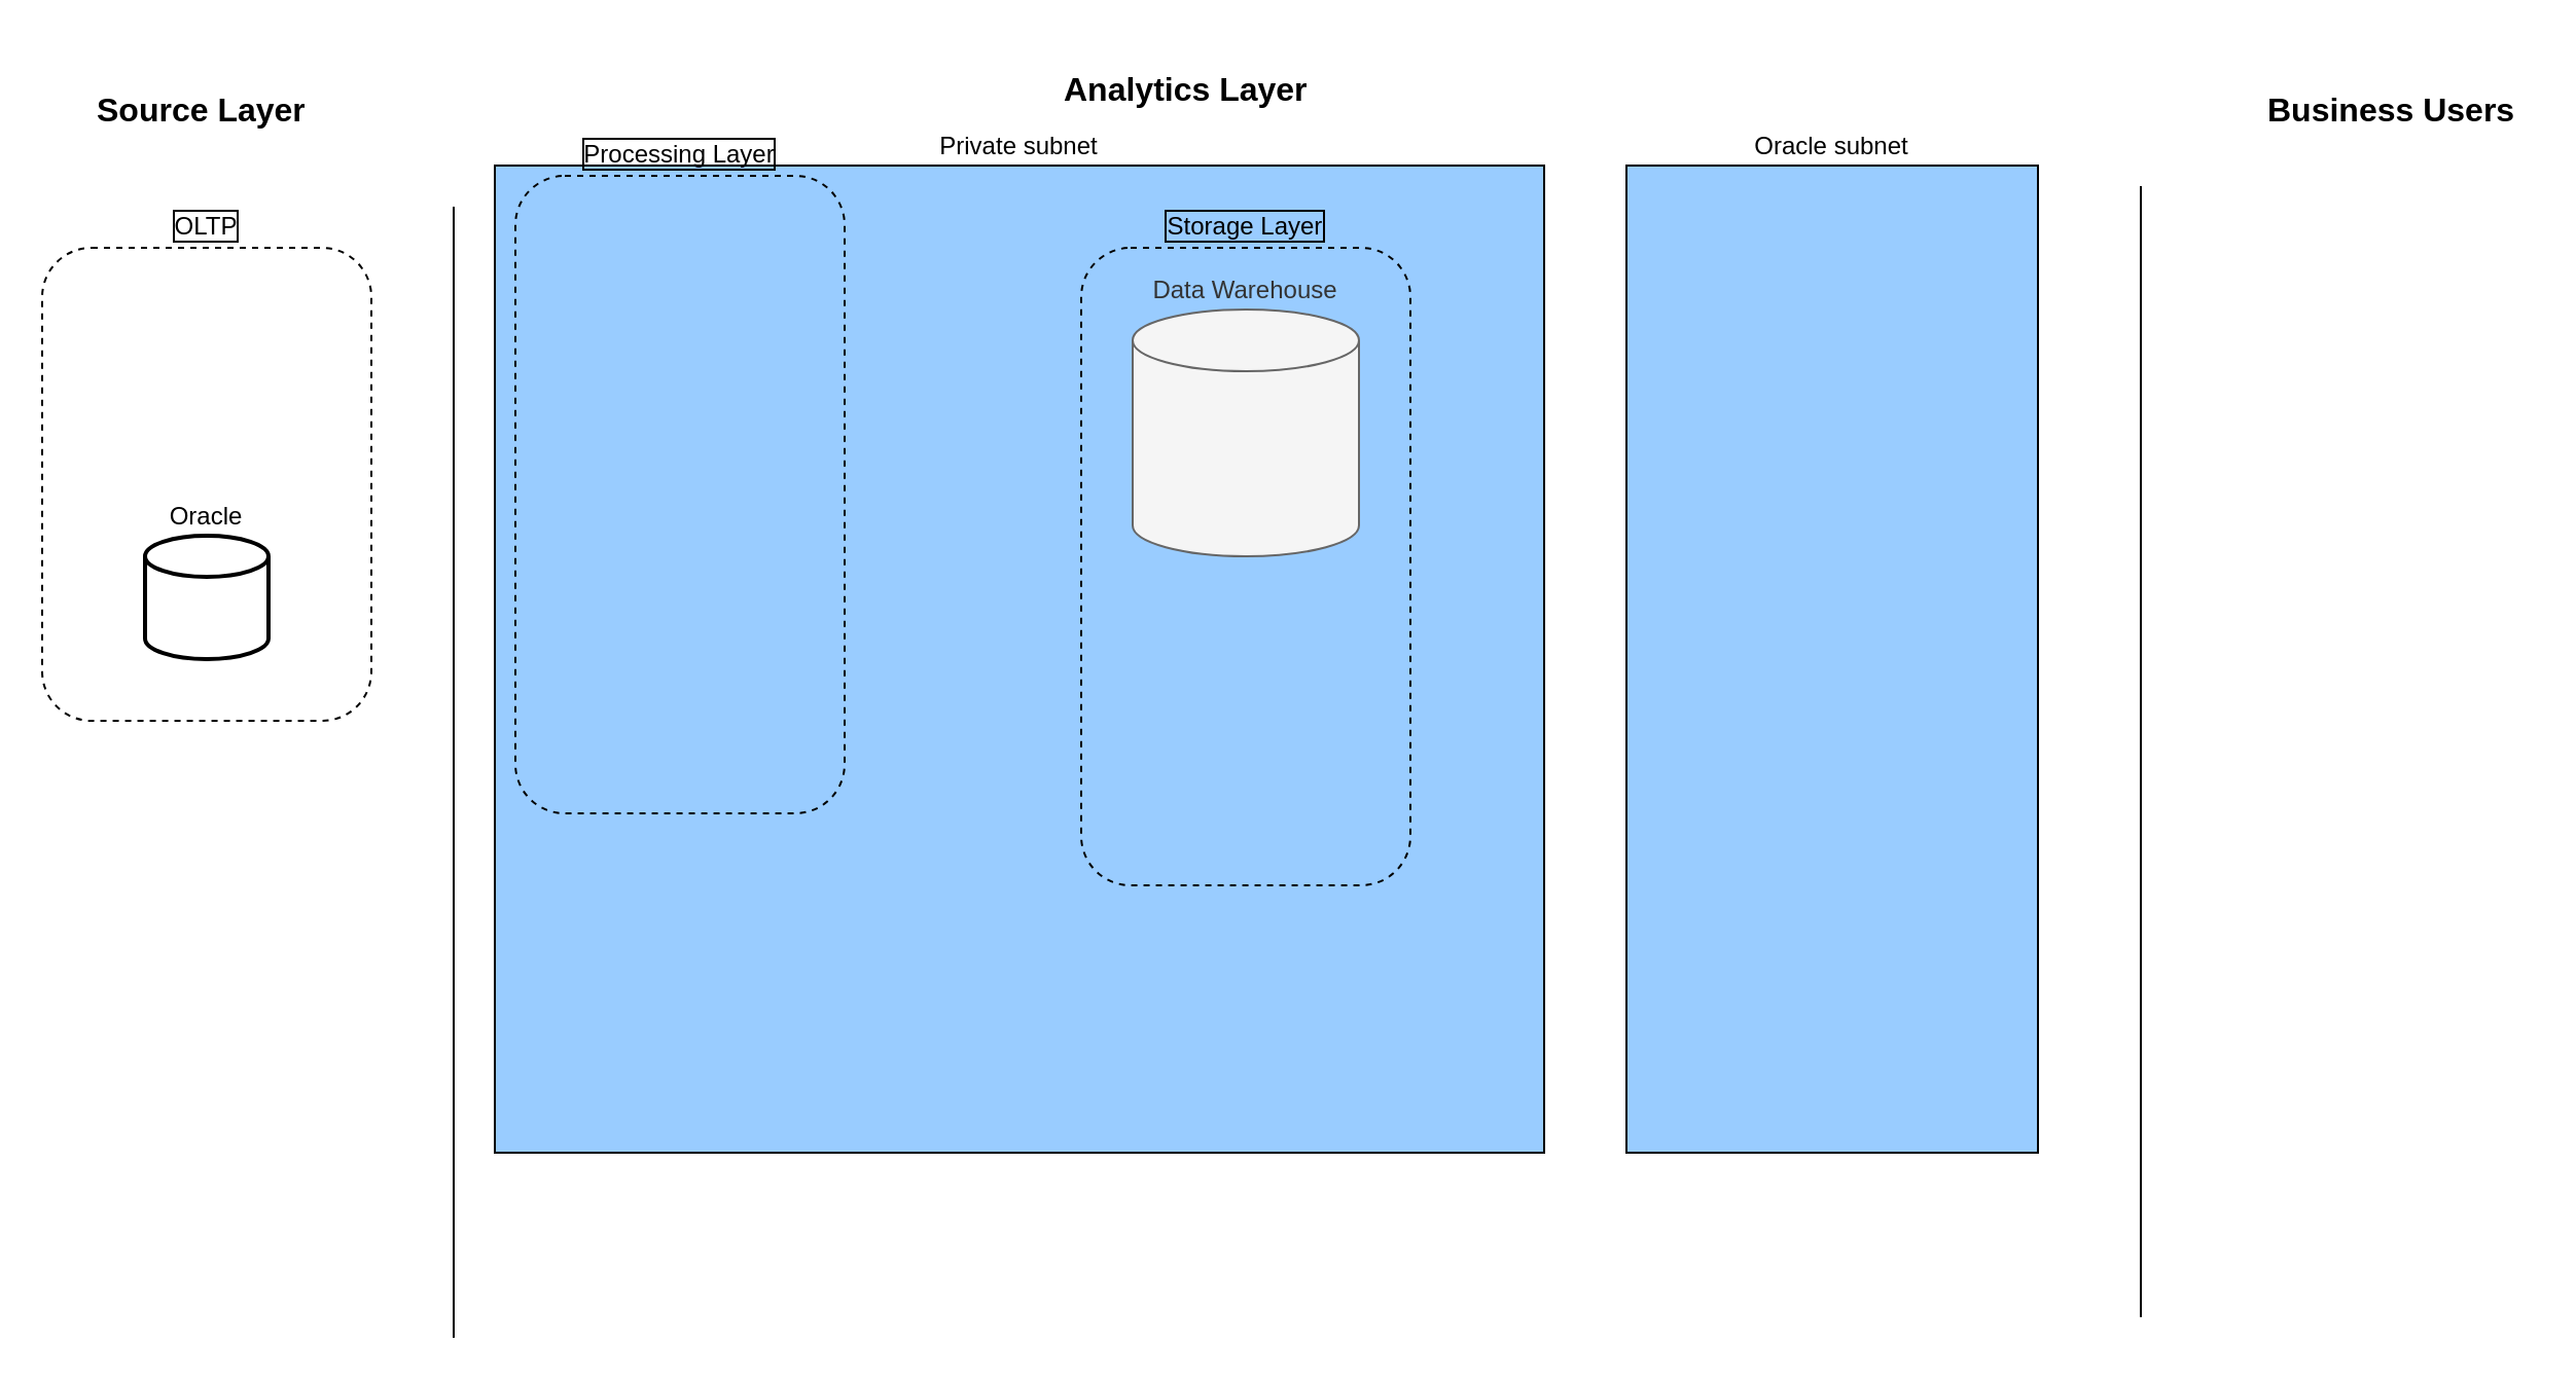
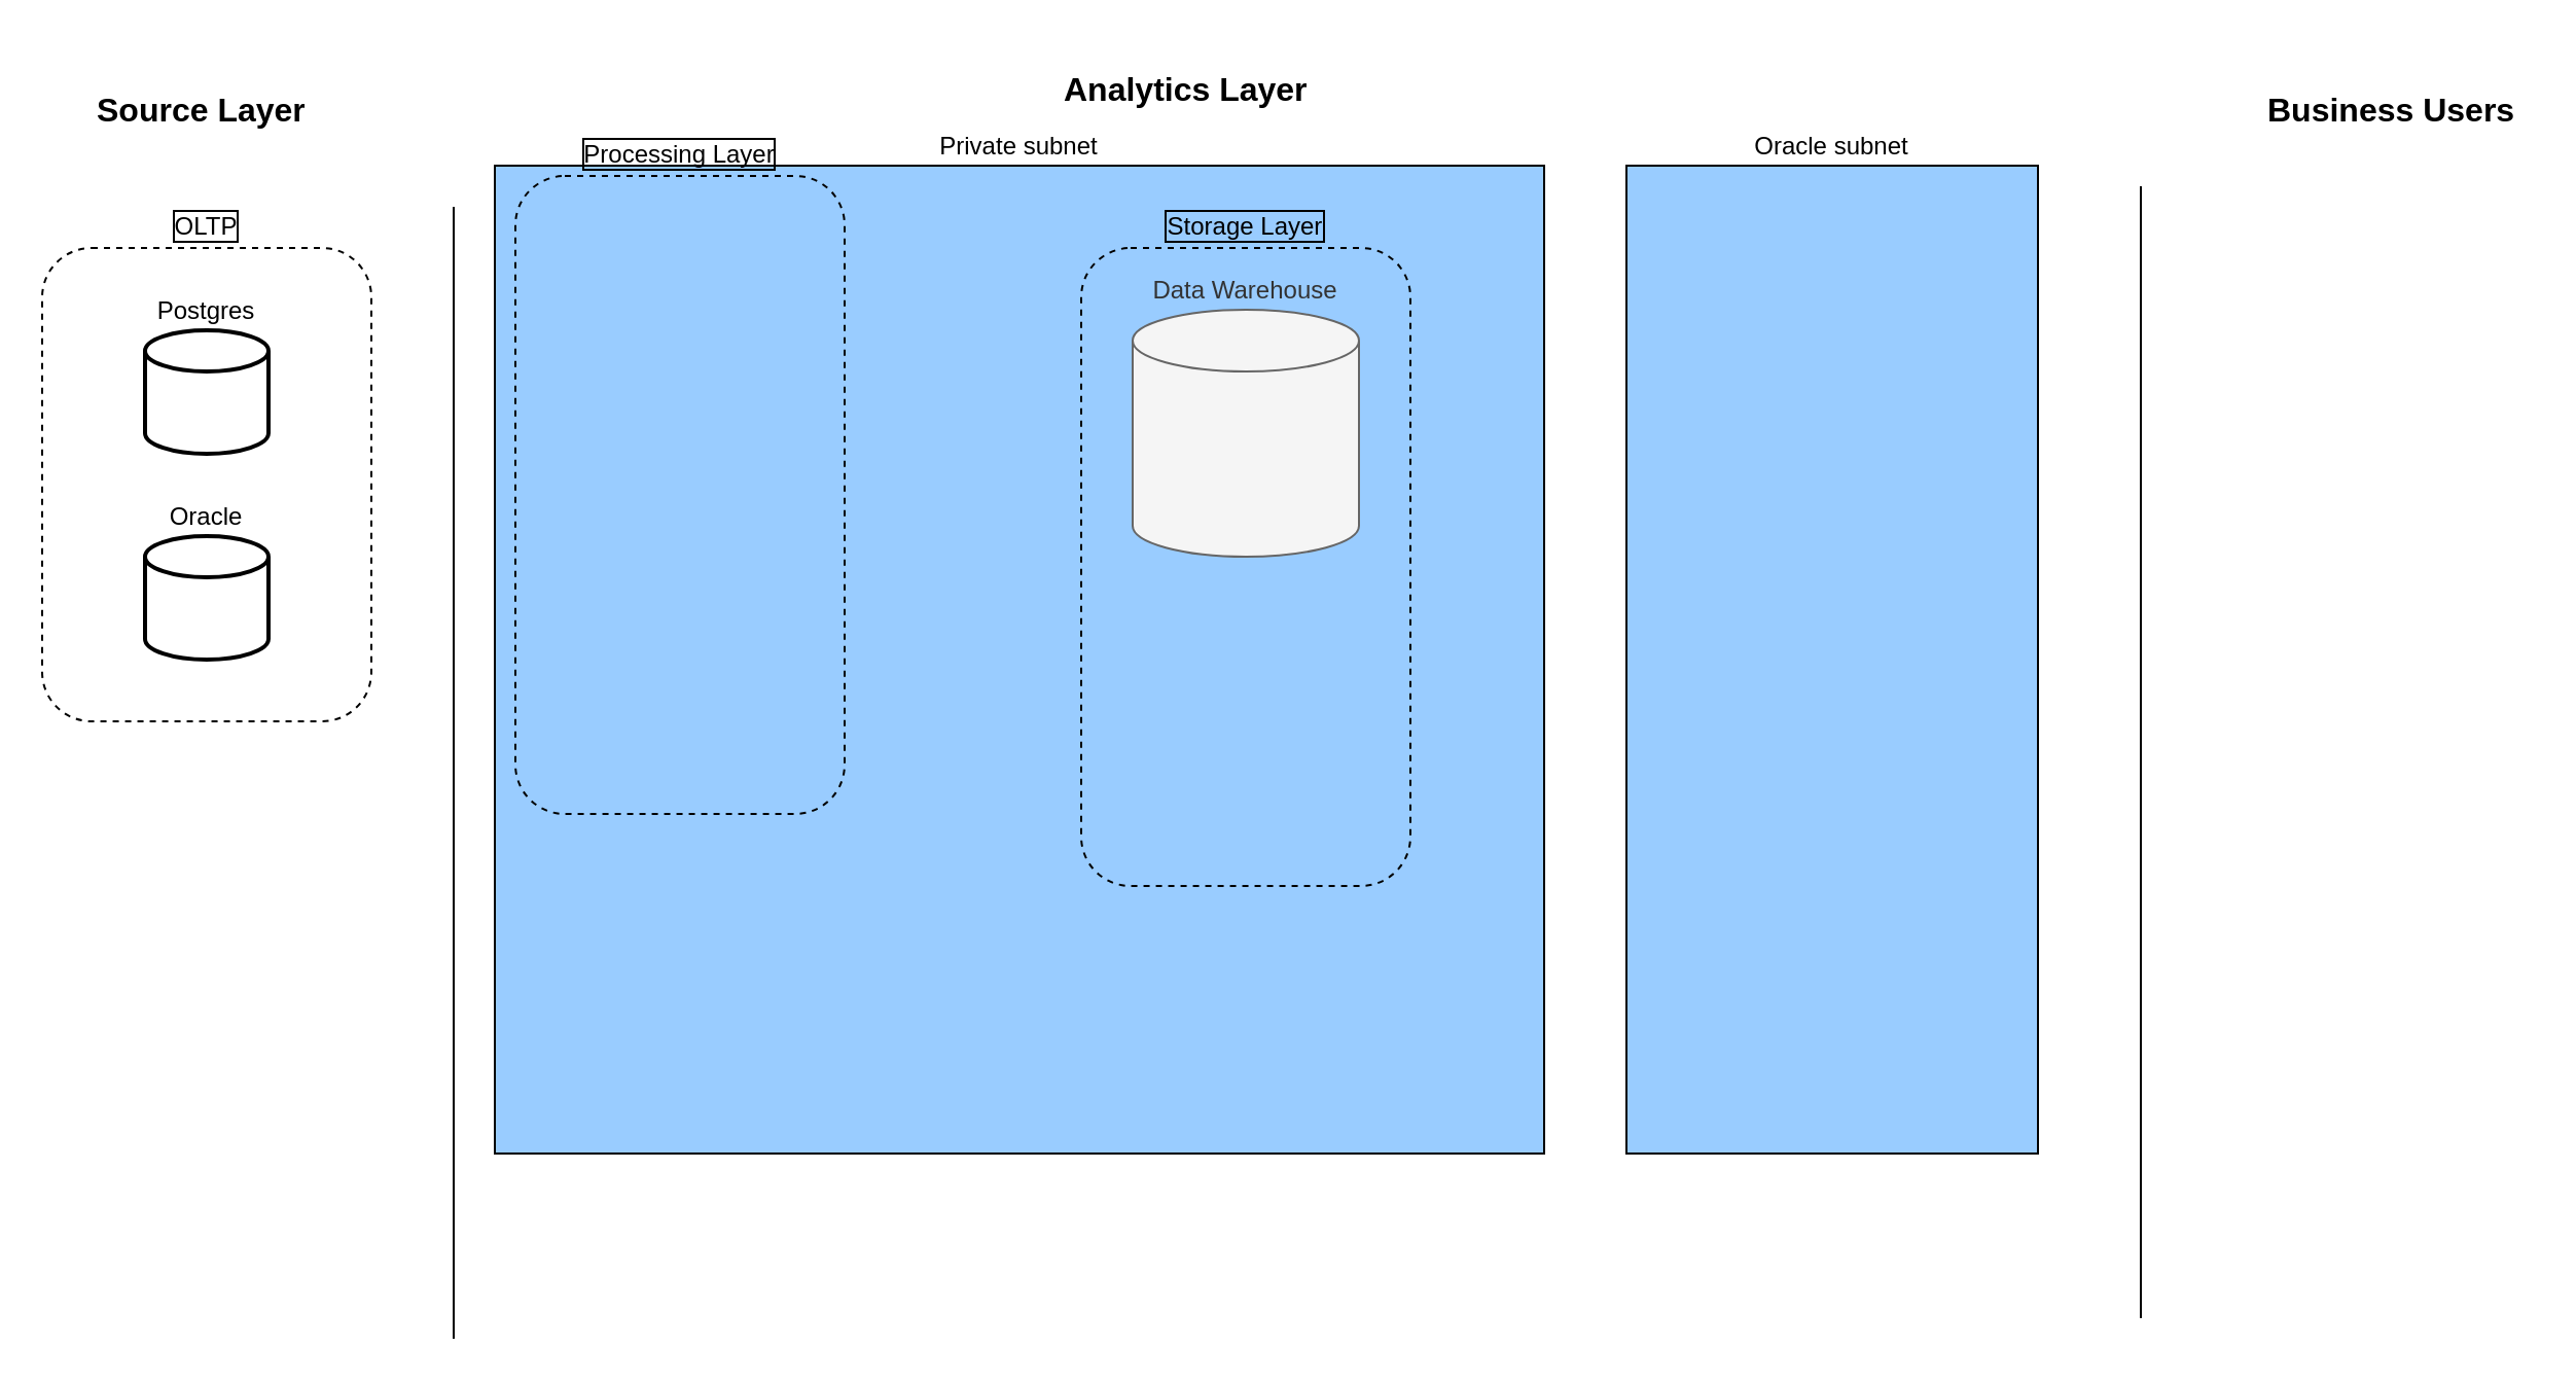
+ <mxCell id="7" value="Postgres" style="strokeWidth=2;html=1;shape=mxgraph.flowchart.database;whiteSpace=wrap;labelPosition=center;verticalLabelPosition=top;align=center;verticalAlign=bottom;" vertex="1" parent="1"><mxGeometry x="70" y="160" width="60" height="60" as="geometry" /></mxCell>
